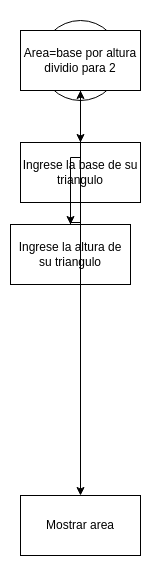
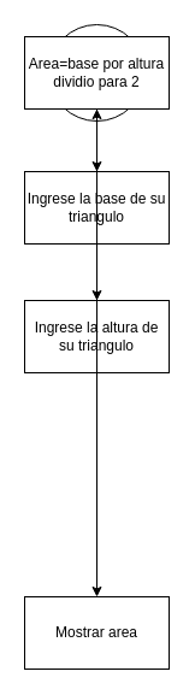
- <mxCell id="7" value="Ingrese la altura de su triangulo" style="whiteSpace=wrap;html=1;" vertex="1" parent="1"><mxGeometry x="10" y="224" width="120" height="60" as="geometry" /></mxCell>
+ <mxCell id="7" value="Ingrese la altura de su triangulo" style="whiteSpace=wrap;html=1;" vertex="1" parent="1"><mxGeometry x="20" y="249" width="120" height="60" as="geometry" /></mxCell>
